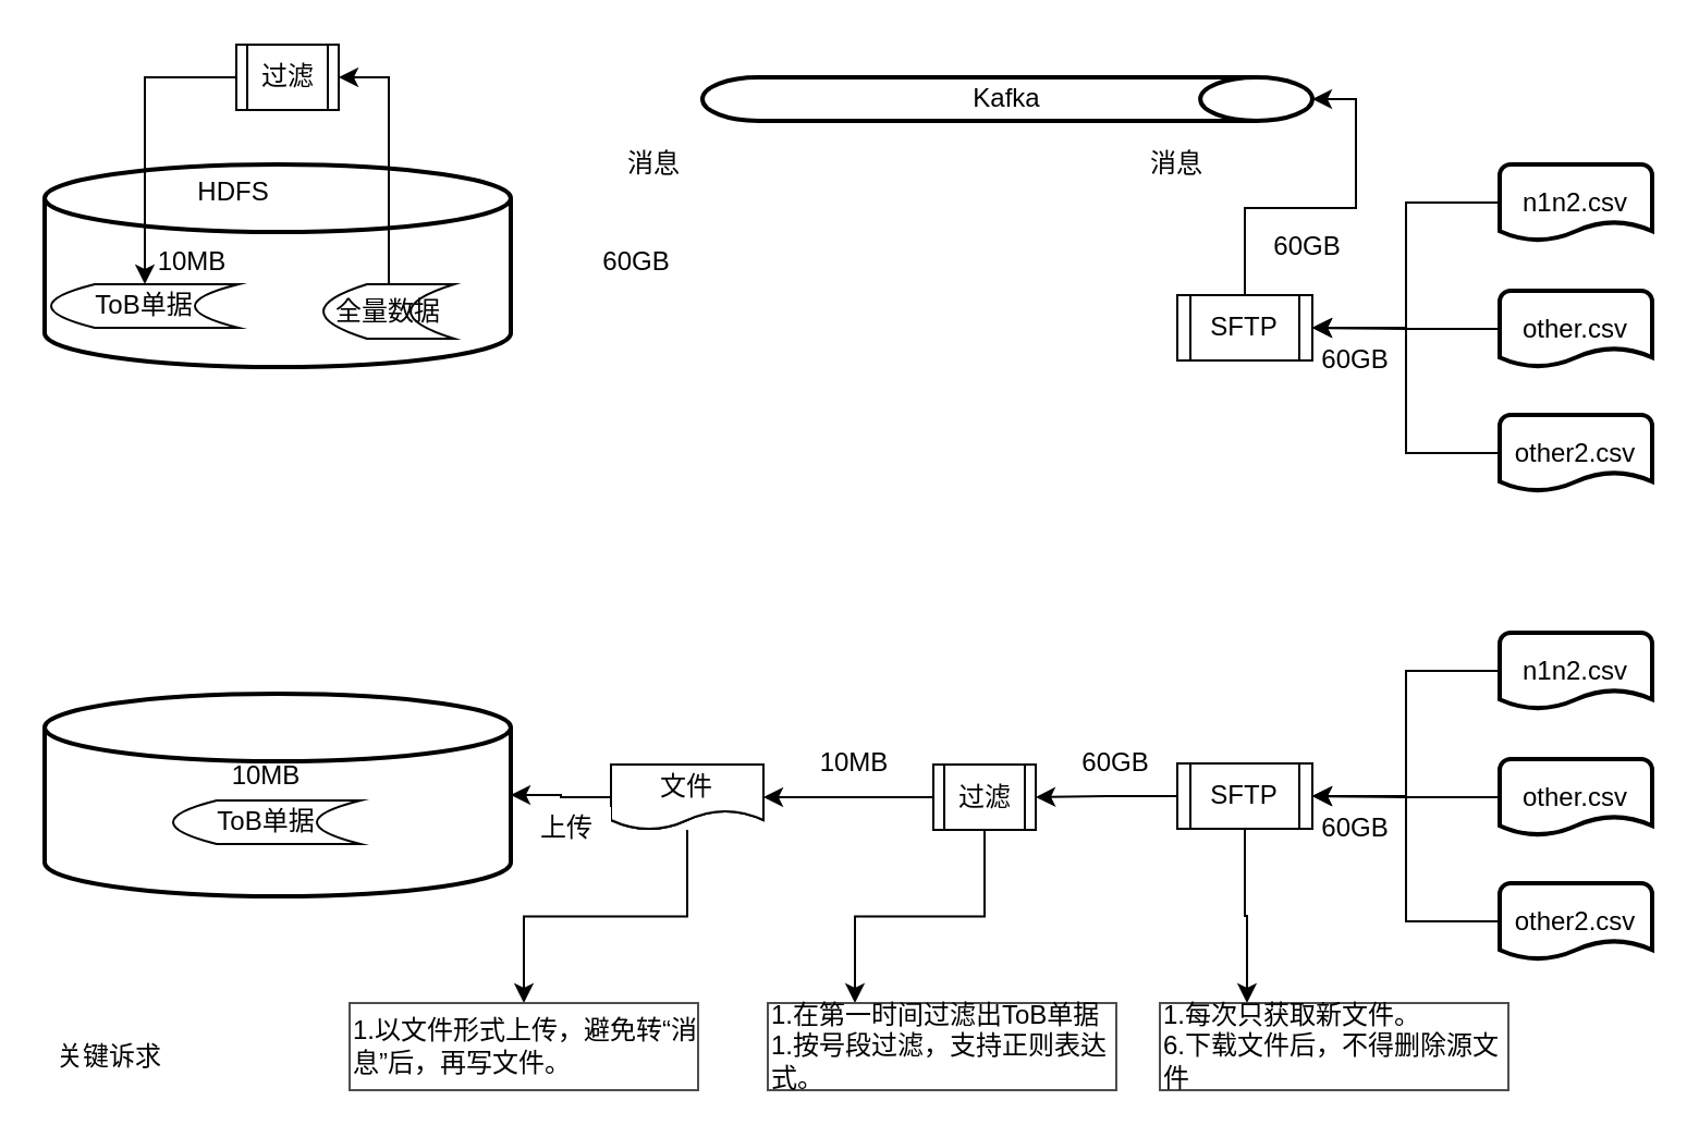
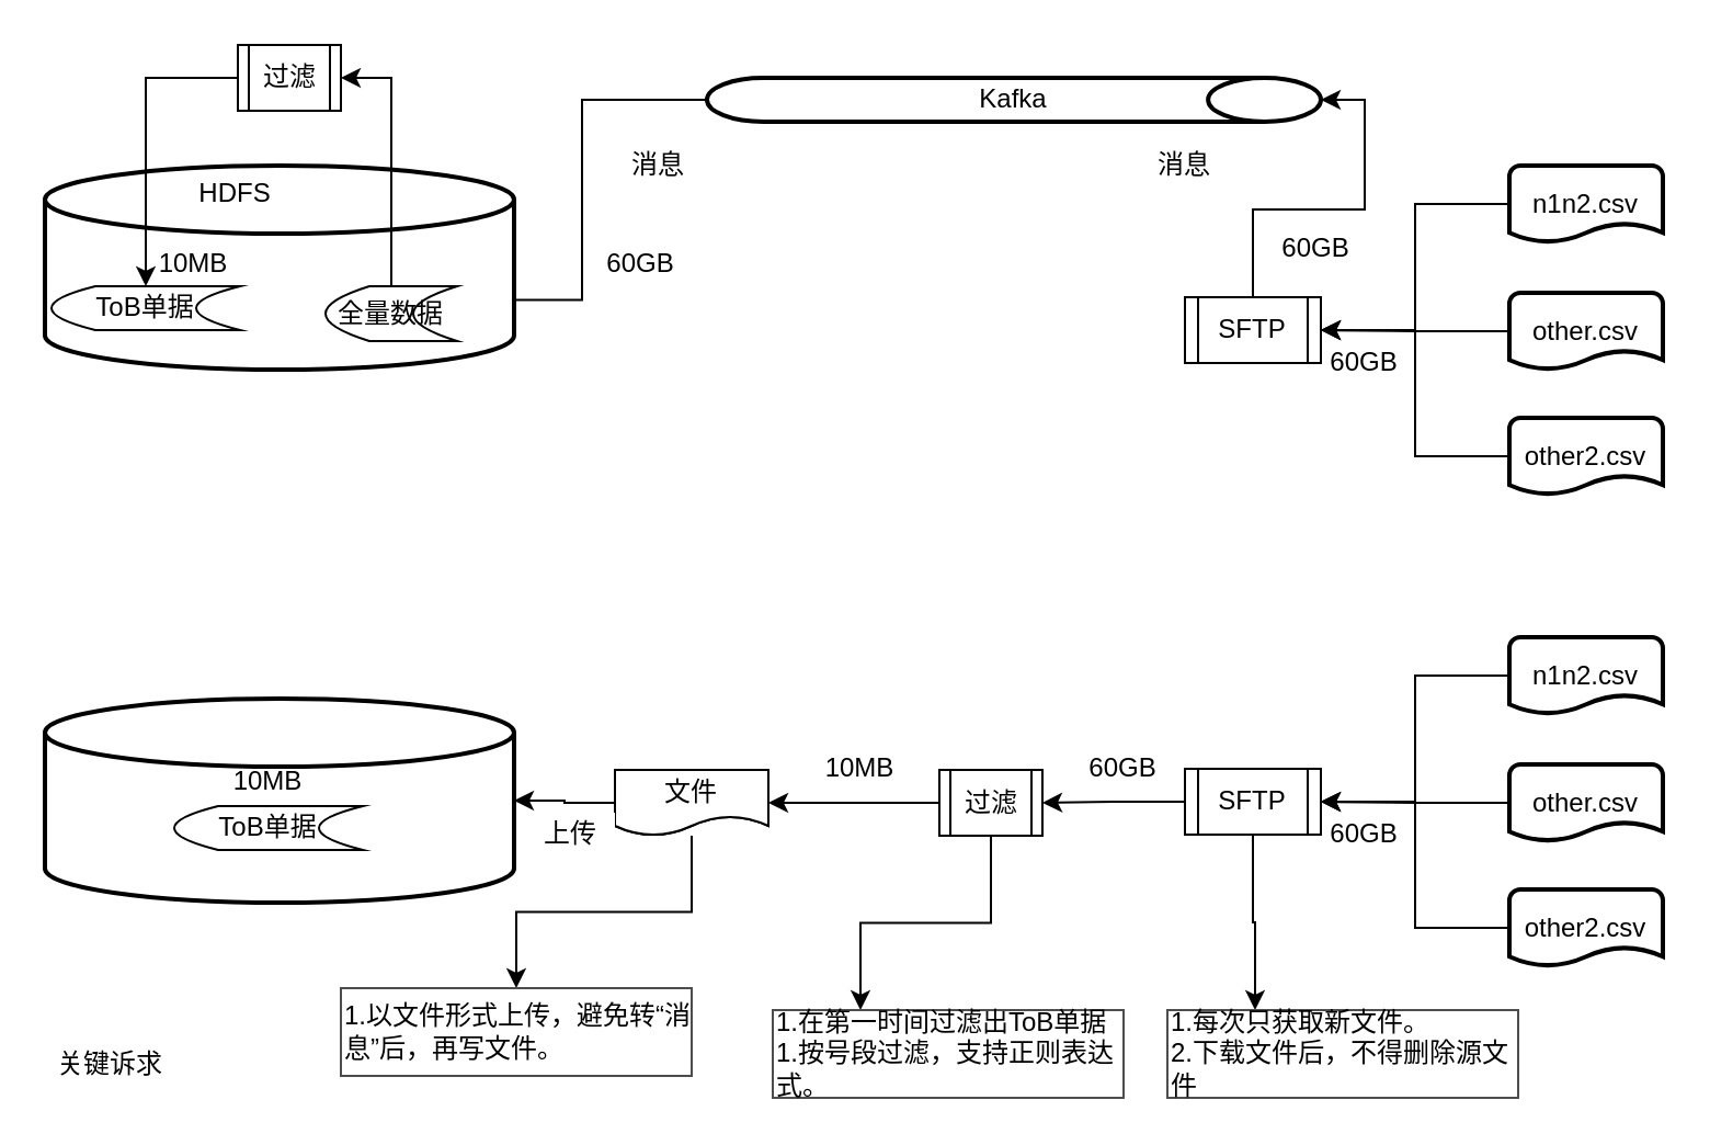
+ <mxCell id="2" style="edgeStyle=orthogonalEdgeStyle;rounded=0;orthogonalLoop=1;jettySize=auto;html=1;entryX=1;entryY=0.25;entryDx=0;entryDy=0;" parent="1" source="3" target="18" edge="1"><mxGeometry relative="1" as="geometry" /></mxCell>
- <mxCell id="50" value="1.以文件形式上传，避免转“消息”后，再写文件。" style="text;html=1;strokeColor=#4D4D4D;fillColor=none;align=left;verticalAlign=middle;whiteSpace=wrap;rounded=0;" parent="1" vertex="1"><mxGeometry x="160" y="460" width="160" height="40" as="geometry" /></mxCell>
+ <mxCell id="50" value="1.以文件形式上传，避免转“消息”后，再写文件。" style="text;html=1;strokeColor=#4D4D4D;fillColor=none;align=left;verticalAlign=middle;whiteSpace=wrap;rounded=0;" parent="1" vertex="1"><mxGeometry x="155" y="450" width="160" height="40" as="geometry" /></mxCell>
- <mxCell id="48" value="1.每次只获取新文件。&lt;br&gt;6.下载文件后，不得删除源文件" style="text;html=1;strokeColor=#4D4D4D;fillColor=none;align=left;verticalAlign=middle;whiteSpace=wrap;rounded=0;" parent="1" vertex="1"><mxGeometry x="532" y="460" width="160" height="40" as="geometry" /></mxCell>
+ <mxCell id="48" value="1.每次只获取新文件。&lt;br&gt;2.下载文件后，不得删除源文件" style="text;html=1;strokeColor=#4D4D4D;fillColor=none;align=left;verticalAlign=middle;whiteSpace=wrap;rounded=0;" parent="1" vertex="1"><mxGeometry x="532" y="460" width="160" height="40" as="geometry" /></mxCell>
